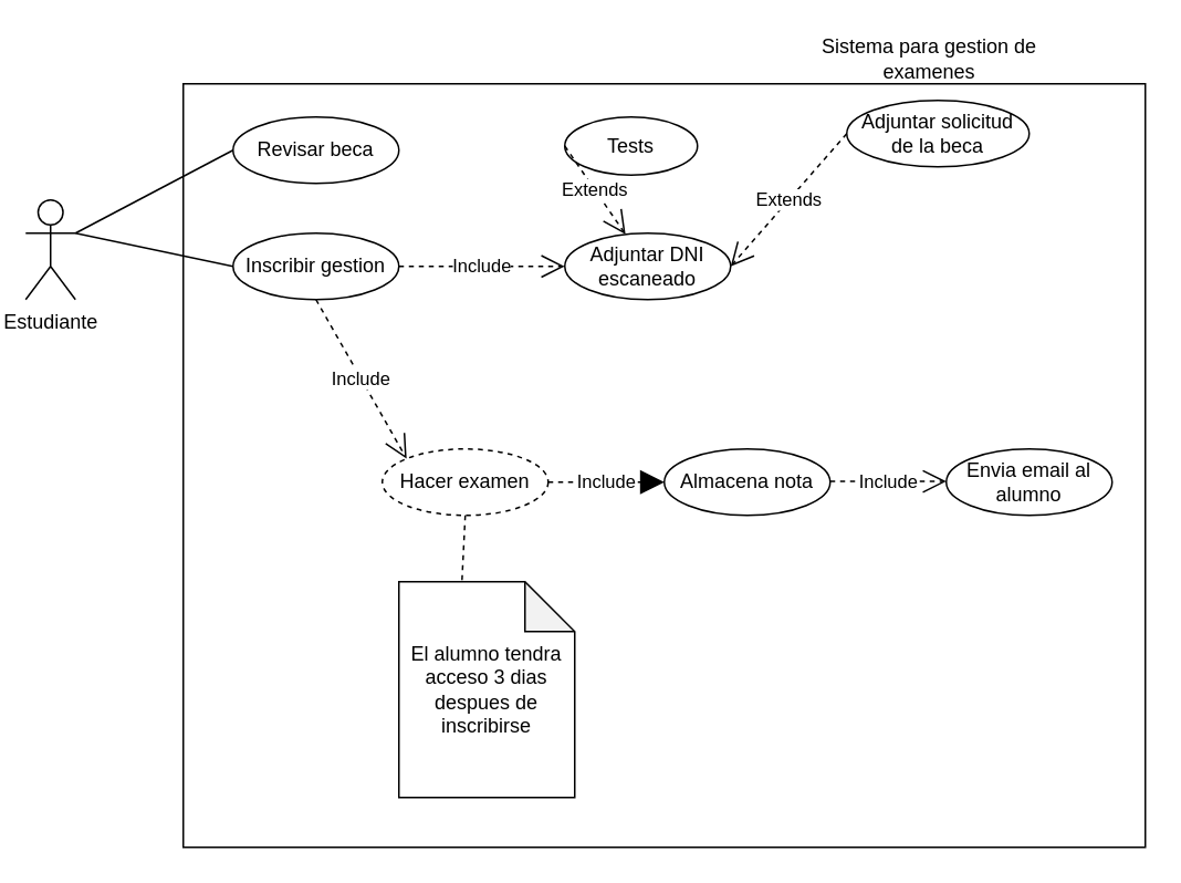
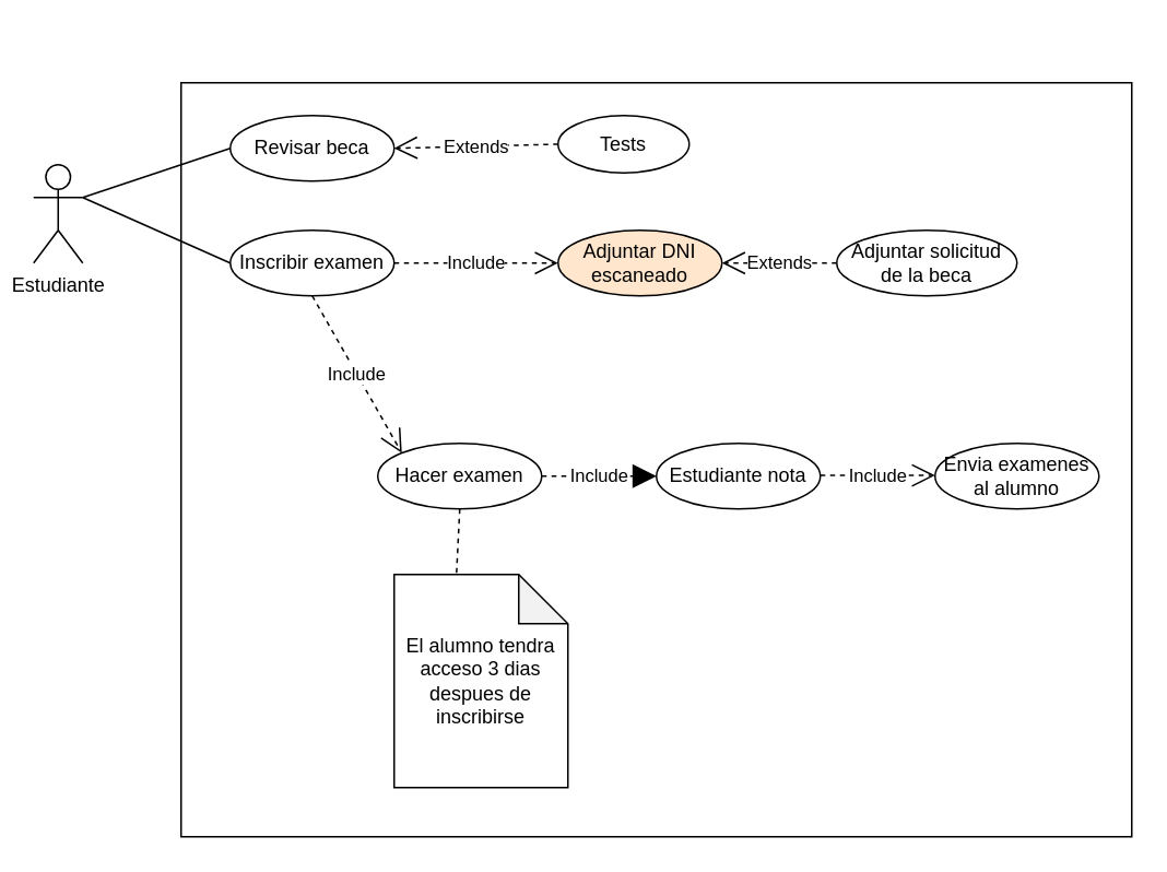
- <mxCell id="22" value="Sistema para gestion de examenes" style="text;html=1;strokeColor=none;fillColor=none;align=center;verticalAlign=middle;whiteSpace=wrap;rounded=0;" parent="1" vertex="1"><mxGeometry x="490" y="20" width="140" height="30" as="geometry" /></mxCell>
- <mxCell id="13" value="Adjuntar solicitud de la beca" style="ellipse;whiteSpace=wrap;html=1;" parent="1" vertex="1"><mxGeometry x="510" y="60" width="110" height="40" as="geometry" /></mxCell>
+ <mxCell id="13" value="Adjuntar solicitud de la beca" style="ellipse;whiteSpace=wrap;html=1;" parent="1" vertex="1"><mxGeometry x="510" y="140" width="110" height="40" as="geometry" /></mxCell>
- <mxCell id="7" value="Extends" style="endArrow=open;endSize=12;dashed=1;html=1;rounded=0;exitX=0;exitY=0.5;exitDx=0;exitDy=0;" parent="1" source="4" target="11" edge="1"><mxGeometry width="160" relative="1" as="geometry"><mxPoint x="70" y="150" as="sourcePoint" /><mxPoint x="230" y="150" as="targetPoint" /></mxGeometry></mxCell>
+ <mxCell id="7" value="Extends" style="endArrow=open;endSize=12;dashed=1;html=1;rounded=0;entryX=1;entryY=0.5;entryDx=0;entryDy=0;exitX=0;exitY=0.5;exitDx=0;exitDy=0;" parent="1" source="4" target="5" edge="1"><mxGeometry width="160" relative="1" as="geometry"><mxPoint x="70" y="150" as="sourcePoint" /><mxPoint x="230" y="150" as="targetPoint" /></mxGeometry></mxCell>
- <mxCell id="3" value="Estudiante&lt;br&gt;" style="shape=umlActor;verticalLabelPosition=bottom;verticalAlign=top;html=1;outlineConnect=0;" parent="1" vertex="1"><mxGeometry x="15" y="120" width="30" height="60" as="geometry" /></mxCell>
+ <mxCell id="3" value="Estudiante&lt;br&gt;" style="shape=umlActor;verticalLabelPosition=bottom;verticalAlign=top;html=1;outlineConnect=0;" parent="1" vertex="1"><mxGeometry x="20" y="100" width="30" height="60" as="geometry" /></mxCell>
- <mxCell id="8" value="Inscribir gestion" style="ellipse;whiteSpace=wrap;html=1;" parent="1" vertex="1"><mxGeometry x="140" y="140" width="100" height="40" as="geometry" /></mxCell>
+ <mxCell id="8" value="Inscribir examen" style="ellipse;whiteSpace=wrap;html=1;" parent="1" vertex="1"><mxGeometry x="140" y="140" width="100" height="40" as="geometry" /></mxCell>
- <mxCell id="11" value="Adjuntar DNI escaneado" style="ellipse;whiteSpace=wrap;html=1;" parent="1" vertex="1"><mxGeometry x="340" y="140" width="100" height="40" as="geometry" /></mxCell>
+ <mxCell id="11" value="Adjuntar DNI escaneado" style="ellipse;whiteSpace=wrap;html=1;fillColor=#ffe6cc;" parent="1" vertex="1"><mxGeometry x="340" y="140" width="100" height="40" as="geometry" /></mxCell>
- <mxCell id="14" value="Hacer examen" style="ellipse;whiteSpace=wrap;html=1;dashed=1;" parent="1" vertex="1"><mxGeometry x="230" y="270" width="100" height="40" as="geometry" /></mxCell>
+ <mxCell id="14" value="Hacer examen" style="ellipse;whiteSpace=wrap;html=1;" parent="1" vertex="1"><mxGeometry x="230" y="270" width="100" height="40" as="geometry" /></mxCell>
- <mxCell id="15" value="Almacena nota" style="ellipse;whiteSpace=wrap;html=1;" parent="1" vertex="1"><mxGeometry x="400" y="270" width="100" height="40" as="geometry" /></mxCell>
+ <mxCell id="15" value="Estudiante nota" style="ellipse;whiteSpace=wrap;html=1;" parent="1" vertex="1"><mxGeometry x="400" y="270" width="100" height="40" as="geometry" /></mxCell>
- <mxCell id="16" value="Envia email al alumno" style="ellipse;whiteSpace=wrap;html=1;" parent="1" vertex="1"><mxGeometry x="570" y="270" width="100" height="40" as="geometry" /></mxCell>
+ <mxCell id="16" value="Envia examenes al alumno" style="ellipse;whiteSpace=wrap;html=1;" parent="1" vertex="1"><mxGeometry x="570" y="270" width="100" height="40" as="geometry" /></mxCell>
